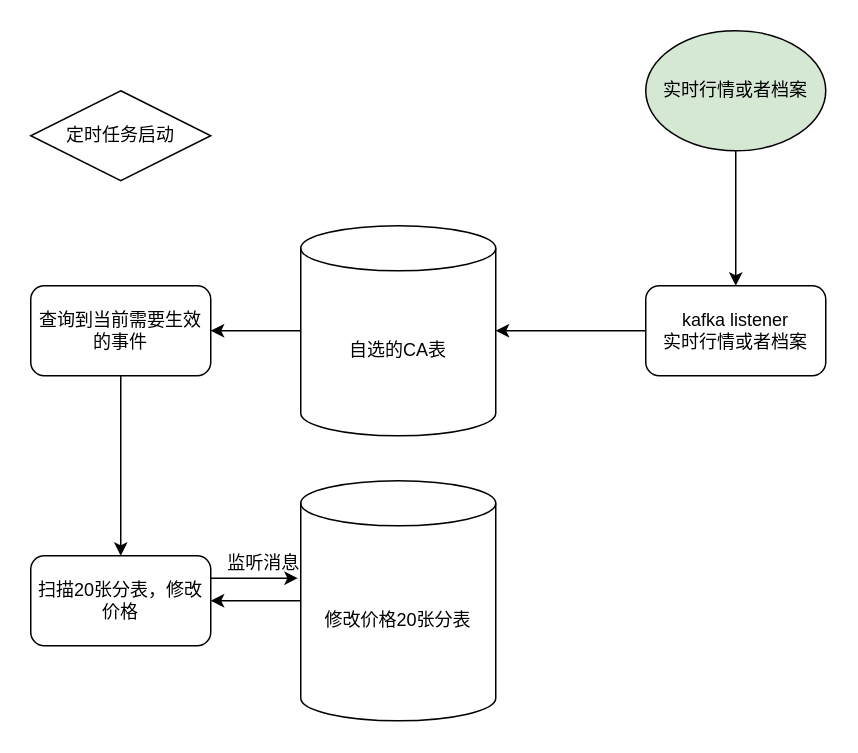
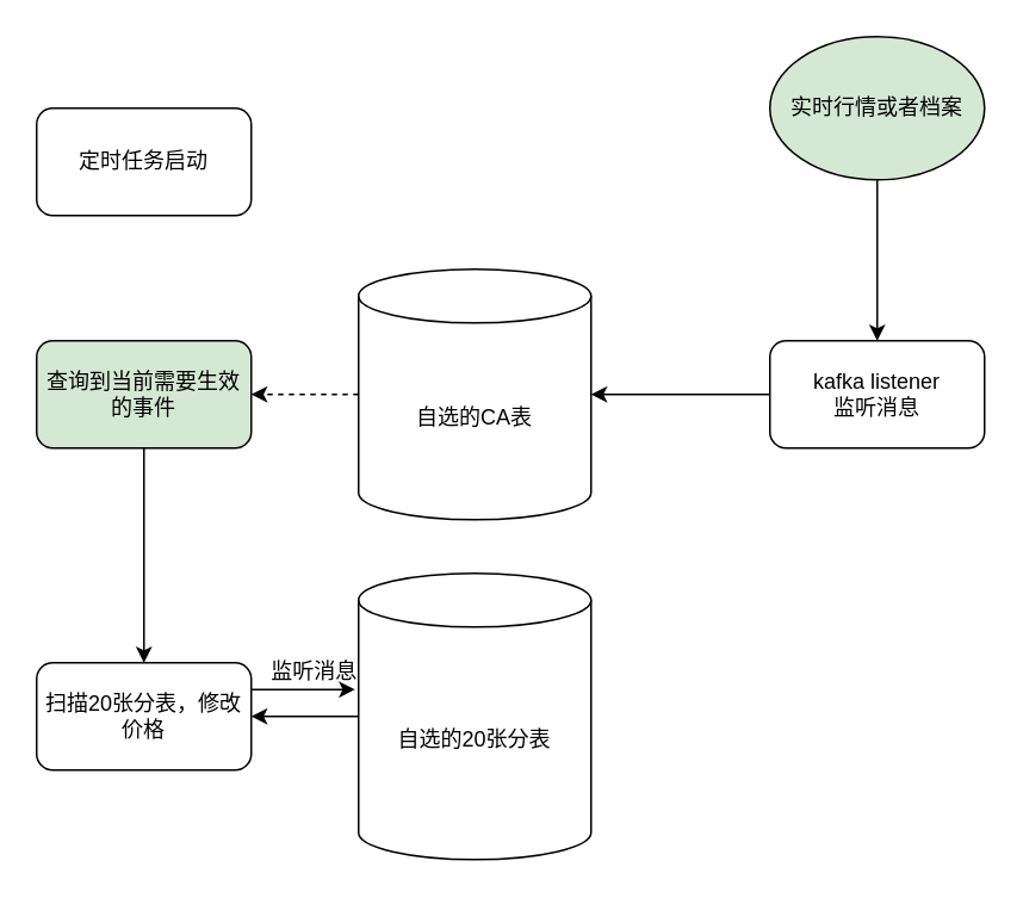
- <mxCell id="2" value="定时任务启动" style="rhombus;whiteSpace=wrap;html=1;" vertex="1" parent="1"><mxGeometry x="20" y="60" width="120" height="60" as="geometry" /></mxCell>
+ <mxCell id="2" value="定时任务启动" style="rounded=1;whiteSpace=wrap;html=1;" vertex="1" parent="1"><mxGeometry x="20" y="60" width="120" height="60" as="geometry" /></mxCell>
- <mxCell id="4" value="查询到当前需要生效的事件" style="rounded=1;whiteSpace=wrap;html=1;" vertex="1" parent="1"><mxGeometry x="20" y="190" width="120" height="60" as="geometry" /></mxCell>
+ <mxCell id="4" value="查询到当前需要生效的事件" style="rounded=1;whiteSpace=wrap;html=1;fillColor=#d5e8d4;" vertex="1" parent="1"><mxGeometry x="20" y="190" width="120" height="60" as="geometry" /></mxCell>
- <mxCell id="5" value="" style="edgeStyle=orthogonalEdgeStyle;rounded=0;orthogonalLoop=1;jettySize=auto;html=1;" edge="1" parent="1" source="6" target="4"><mxGeometry relative="1" as="geometry" /></mxCell>
+ <mxCell id="5" value="" style="edgeStyle=orthogonalEdgeStyle;rounded=0;orthogonalLoop=1;jettySize=auto;html=1;dashed=1;" edge="1" parent="1" source="6" target="4"><mxGeometry relative="1" as="geometry" /></mxCell>
- <mxCell id="8" value="kafka listener&lt;div&gt;实时行情或者档案&lt;/div&gt;" style="rounded=1;whiteSpace=wrap;html=1;" vertex="1" parent="1"><mxGeometry x="430" y="190" width="120" height="60" as="geometry" /></mxCell>
+ <mxCell id="8" value="kafka listener&lt;div&gt;监听消息&lt;/div&gt;" style="rounded=1;whiteSpace=wrap;html=1;" vertex="1" parent="1"><mxGeometry x="430" y="190" width="120" height="60" as="geometry" /></mxCell>
- <mxCell id="12" value="修改价格20张分表" style="shape=cylinder3;whiteSpace=wrap;html=1;boundedLbl=1;backgroundOutline=1;size=15;" vertex="1" parent="1"><mxGeometry x="200" y="320" width="130" height="160" as="geometry" /></mxCell>
+ <mxCell id="12" value="自选的20张分表" style="shape=cylinder3;whiteSpace=wrap;html=1;boundedLbl=1;backgroundOutline=1;size=15;" vertex="1" parent="1"><mxGeometry x="200" y="320" width="130" height="160" as="geometry" /></mxCell>
